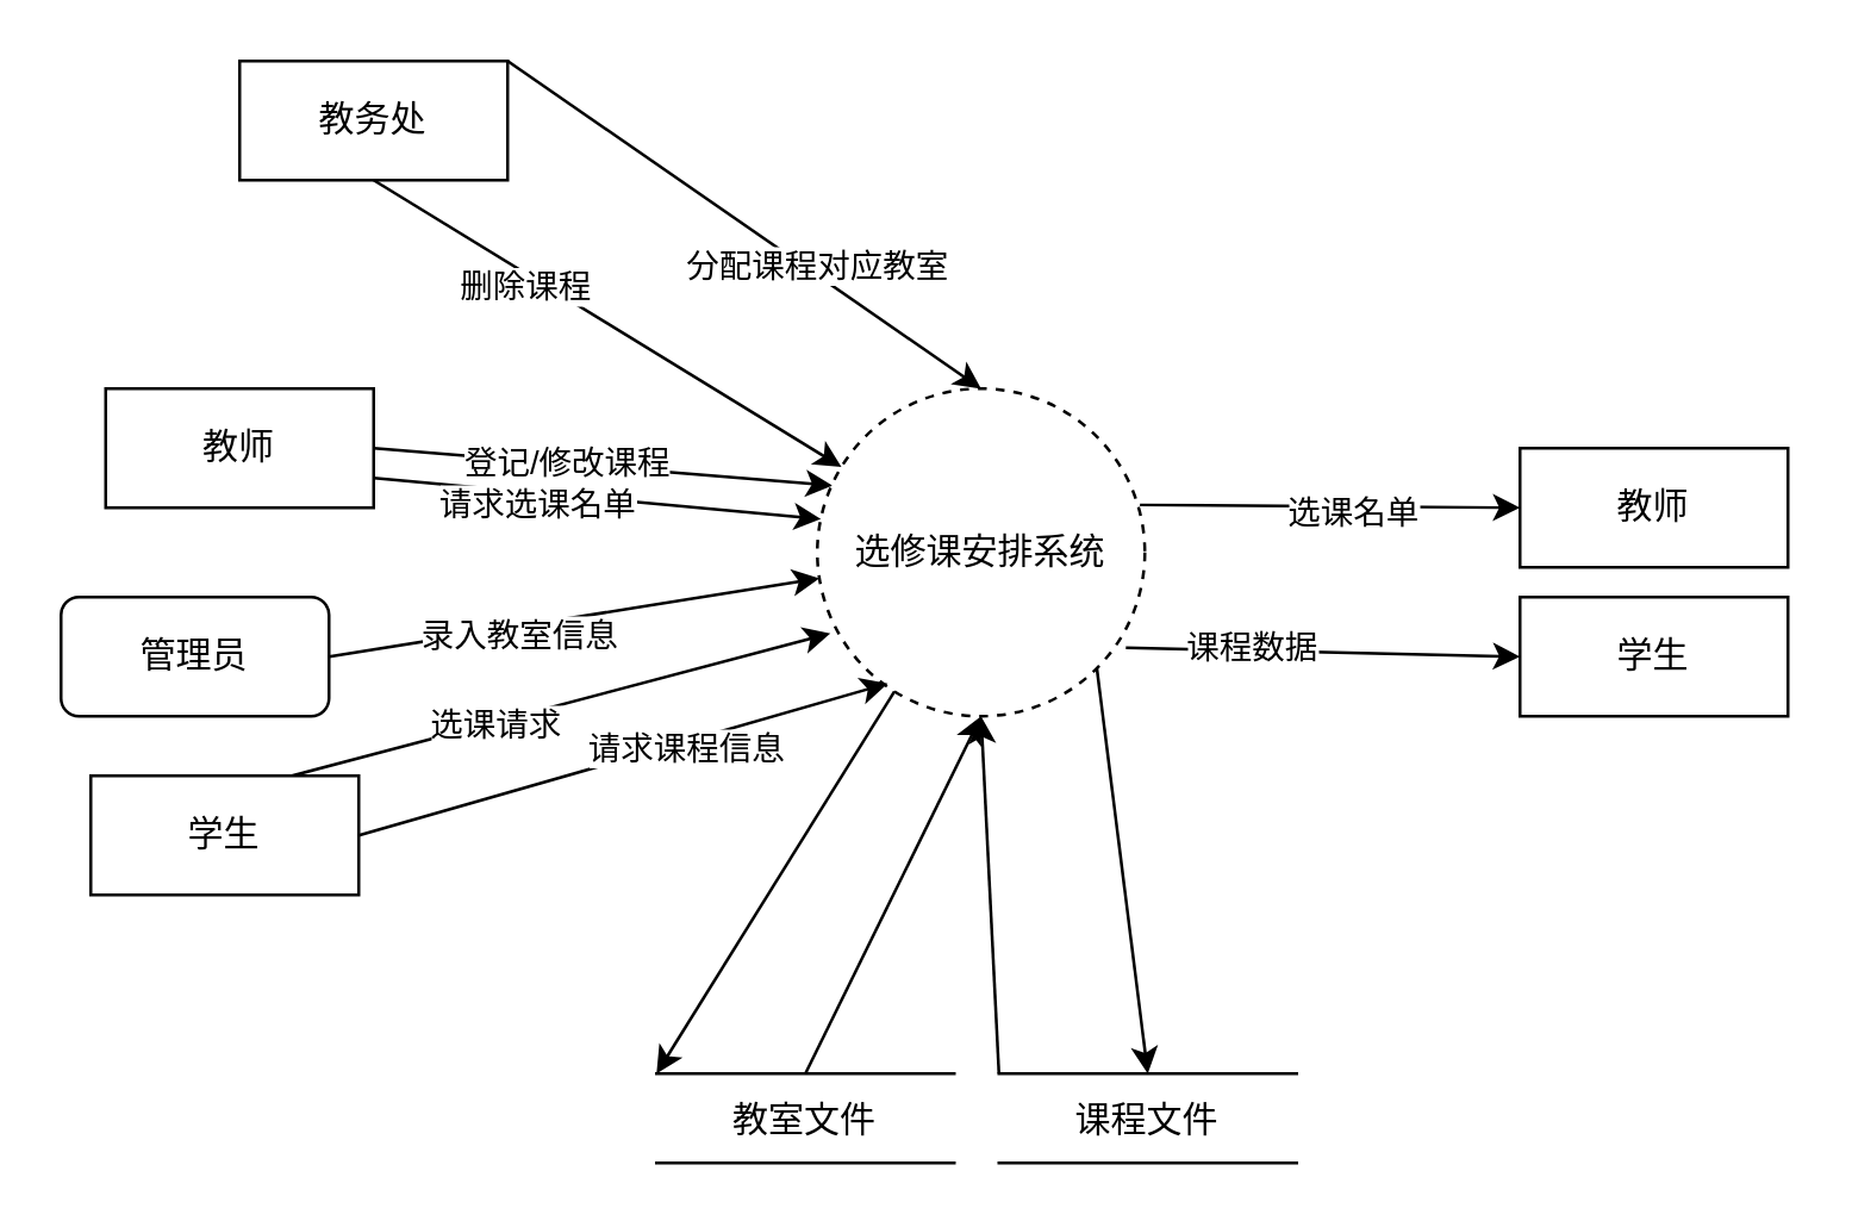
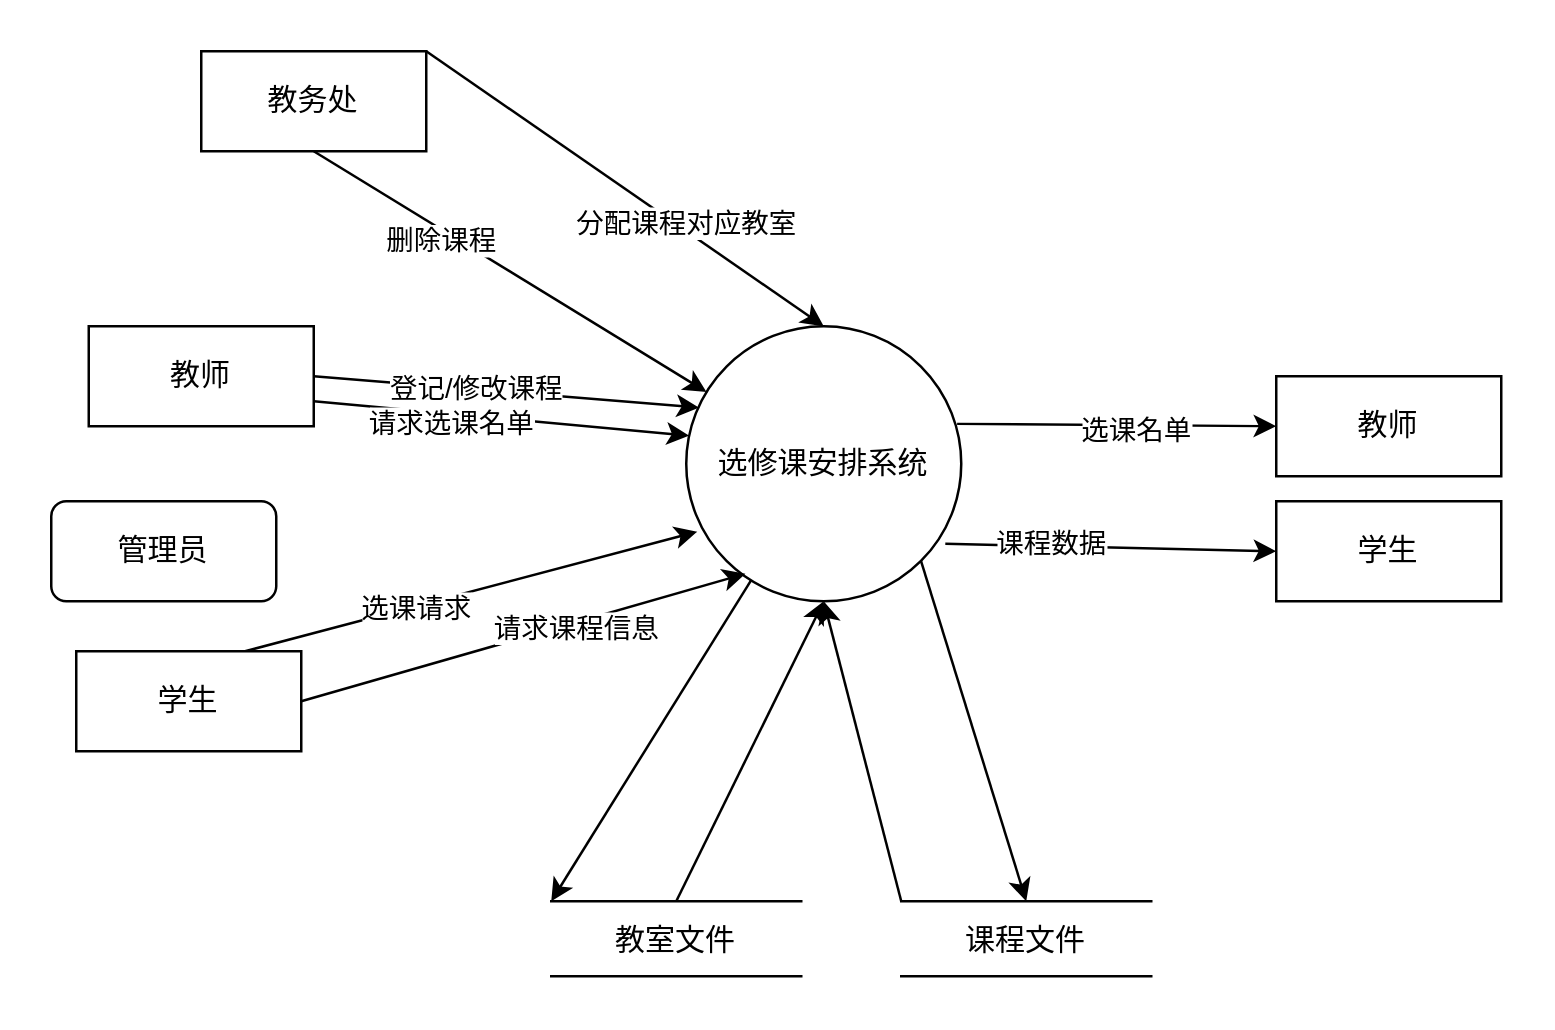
- <mxCell id="13" value="选修课安排系统" style="ellipse;whiteSpace=wrap;aspect=fixed;dashed=1;" parent="1" vertex="1"><mxGeometry x="274" y="130" width="110" height="110" as="geometry" /></mxCell>
+ <mxCell id="13" value="选修课安排系统" style="ellipse;whiteSpace=wrap;aspect=fixed;" parent="1" vertex="1"><mxGeometry x="274" y="130" width="110" height="110" as="geometry" /></mxCell>
- <mxCell id="16" value="" style="edgeStyle=none;rounded=0;orthogonalLoop=1;jettySize=auto;exitX=1;exitY=0.5;exitDx=0;exitDy=0;" parent="1" source="18" target="13" edge="1"><mxGeometry relative="1" as="geometry" /></mxCell>
- <mxCell id="17" value="录入教室信息" style="edgeLabel;html=1;align=center;verticalAlign=middle;resizable=0;points=[];" parent="16" vertex="1" connectable="0"><mxGeometry x="-0.235" y="-3" relative="1" as="geometry"><mxPoint as="offset" /></mxGeometry></mxCell>
- <mxCell id="32" value="课程文件" style="dashed=0;whitespace=wrap;shape=partialRectangle;right=0;left=0;" parent="1" vertex="1"><mxGeometry x="335" y="360" width="100" height="30" as="geometry" /></mxCell>
+ <mxCell id="32" value="课程文件" style="dashed=0;whitespace=wrap;shape=partialRectangle;right=0;left=0;" parent="1" vertex="1"><mxGeometry x="360" y="360" width="100" height="30" as="geometry" /></mxCell>
